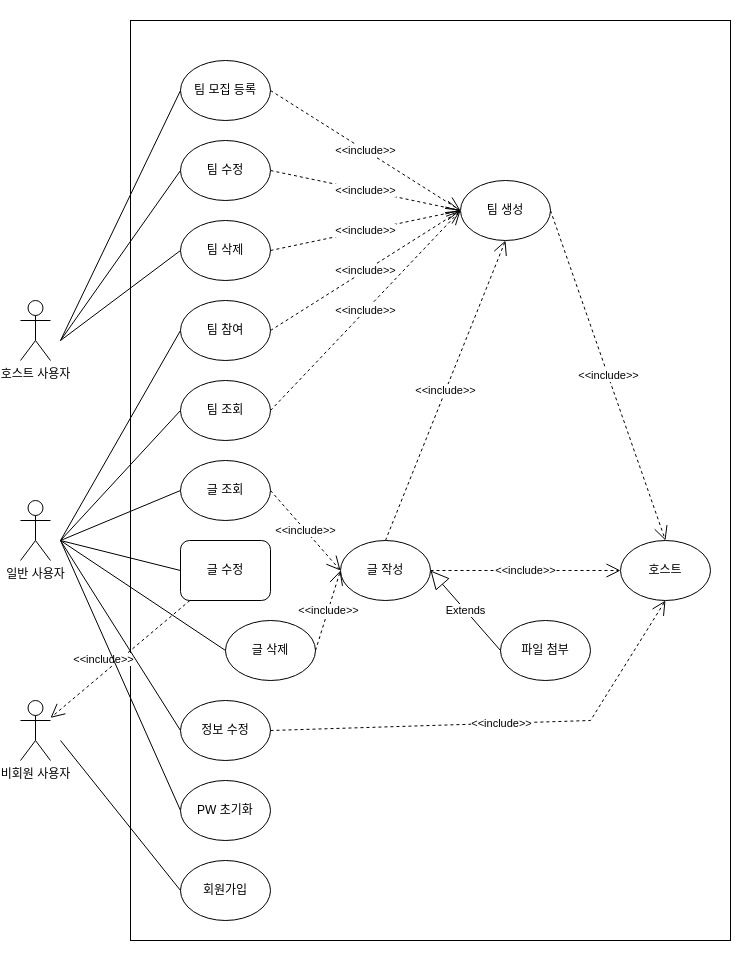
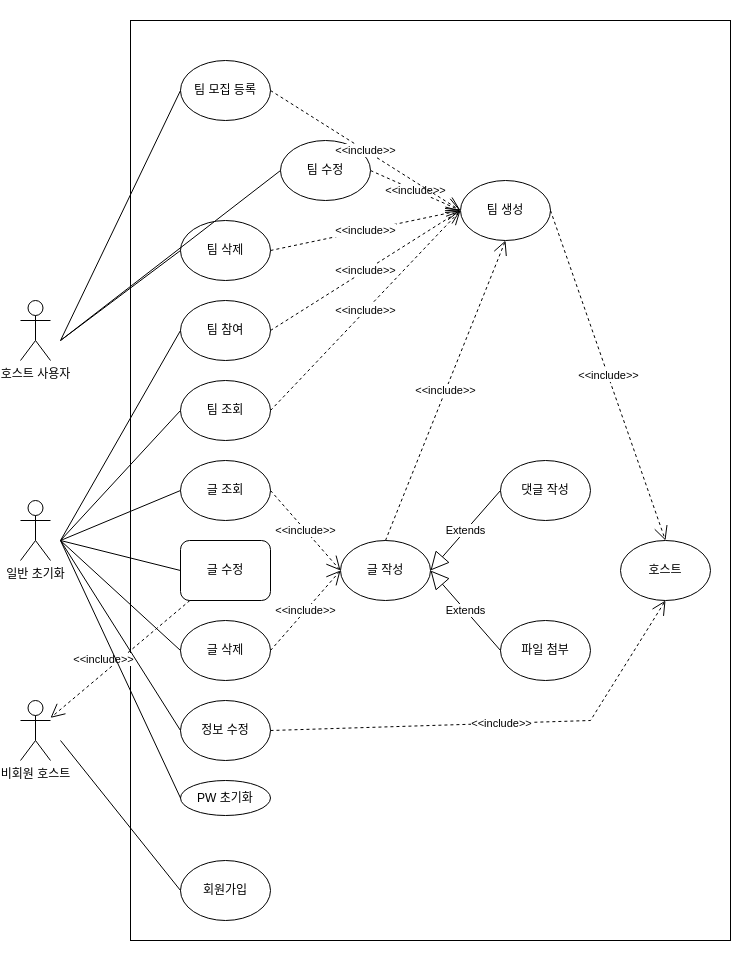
- <mxCell id="23" value="팀 수정" style="ellipse;whiteSpace=wrap;html=1;" vertex="1" parent="1"><mxGeometry x="180" y="140" width="90" height="60" as="geometry" /></mxCell>
+ <mxCell id="23" value="팀 수정" style="ellipse;whiteSpace=wrap;html=1;" vertex="1" parent="1"><mxGeometry x="280" y="140" width="90" height="60" as="geometry" /></mxCell>
+ <mxCell id="11" value="댓글 작성" style="ellipse;whiteSpace=wrap;html=1;" vertex="1" parent="1"><mxGeometry x="500" y="460" width="90" height="60" as="geometry" /></mxCell>
+ <mxCell id="19" value="Extends" style="endArrow=block;endSize=16;endFill=0;html=1;rounded=0;exitX=0;exitY=0.5;exitDx=0;exitDy=0;entryX=1;entryY=0.5;entryDx=0;entryDy=0;" edge="1" parent="1" source="11" target="10"><mxGeometry width="160" relative="1" as="geometry"><mxPoint x="400" y="630" as="sourcePoint" /><mxPoint x="430" y="500" as="targetPoint" /></mxGeometry></mxCell>
- <mxCell id="17" value="&amp;lt;&amp;lt;include&amp;gt;&amp;gt;" style="endArrow=open;endSize=12;dashed=1;html=1;rounded=0;exitX=1;exitY=0.5;exitDx=0;exitDy=0;" edge="1" parent="1" source="10" target="5"><mxGeometry width="160" relative="1" as="geometry"><mxPoint x="580" y="630" as="sourcePoint" /><mxPoint x="740" y="630" as="targetPoint" /></mxGeometry></mxCell>
- <mxCell id="3" value="일반 사용자" style="shape=umlActor;verticalLabelPosition=bottom;verticalAlign=top;html=1;outlineConnect=0;" vertex="1" parent="1"><mxGeometry x="20" y="500" width="30" height="60" as="geometry" /></mxCell>
+ <mxCell id="3" value="일반 초기화" style="shape=umlActor;verticalLabelPosition=bottom;verticalAlign=top;html=1;outlineConnect=0;" vertex="1" parent="1"><mxGeometry x="20" y="500" width="30" height="60" as="geometry" /></mxCell>
- <mxCell id="22" value="글 삭제" style="ellipse;whiteSpace=wrap;html=1;" vertex="1" parent="1"><mxGeometry x="225" y="620" width="90" height="60" as="geometry" /></mxCell>
+ <mxCell id="22" value="글 삭제" style="ellipse;whiteSpace=wrap;html=1;" vertex="1" parent="1"><mxGeometry x="180" y="620" width="90" height="60" as="geometry" /></mxCell>
- <mxCell id="32" value="비회원 사용자" style="shape=umlActor;verticalLabelPosition=bottom;verticalAlign=top;html=1;outlineConnect=0;" vertex="1" parent="1"><mxGeometry x="20" y="700" width="30" height="60" as="geometry" /></mxCell>
+ <mxCell id="32" value="비회원 호스트" style="shape=umlActor;verticalLabelPosition=bottom;verticalAlign=top;html=1;outlineConnect=0;" vertex="1" parent="1"><mxGeometry x="20" y="700" width="30" height="60" as="geometry" /></mxCell>
- <mxCell id="6" value="PW 초기화" style="ellipse;whiteSpace=wrap;html=1;" vertex="1" parent="1"><mxGeometry x="180" y="780" width="90" height="60" as="geometry" /></mxCell>
+ <mxCell id="6" value="PW 초기화" style="ellipse;whiteSpace=wrap;html=1;" vertex="1" parent="1"><mxGeometry x="180" y="780" width="90" height="35" as="geometry" /></mxCell>
